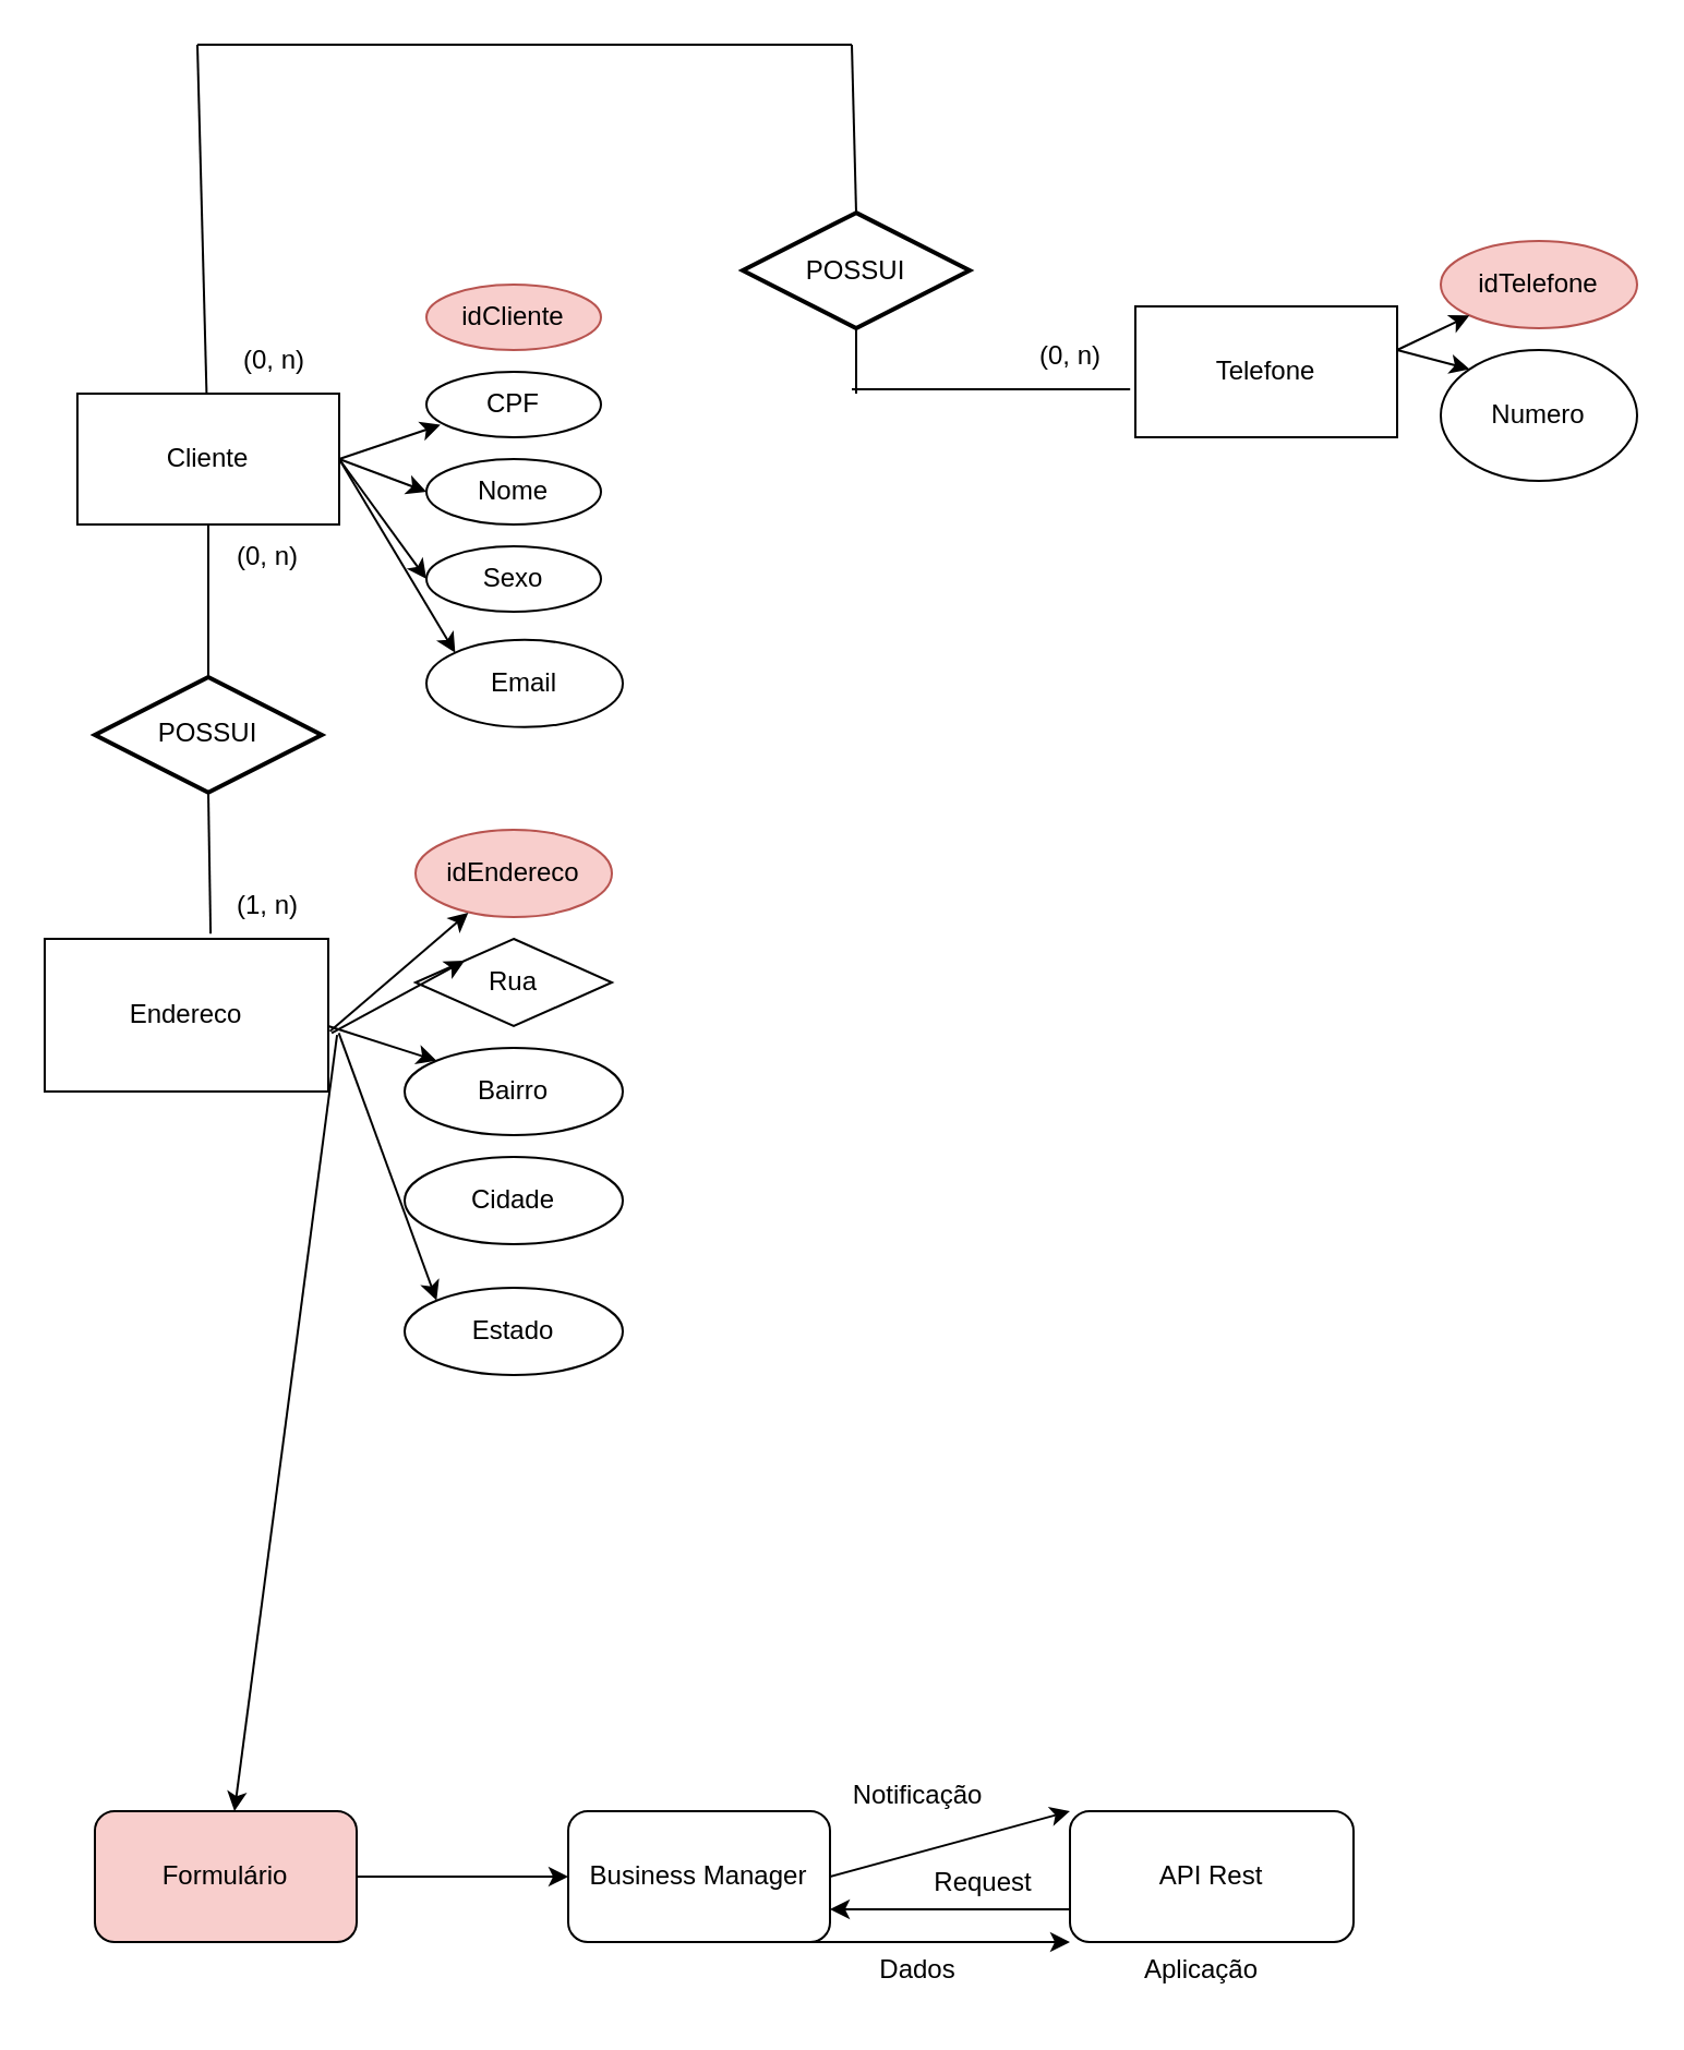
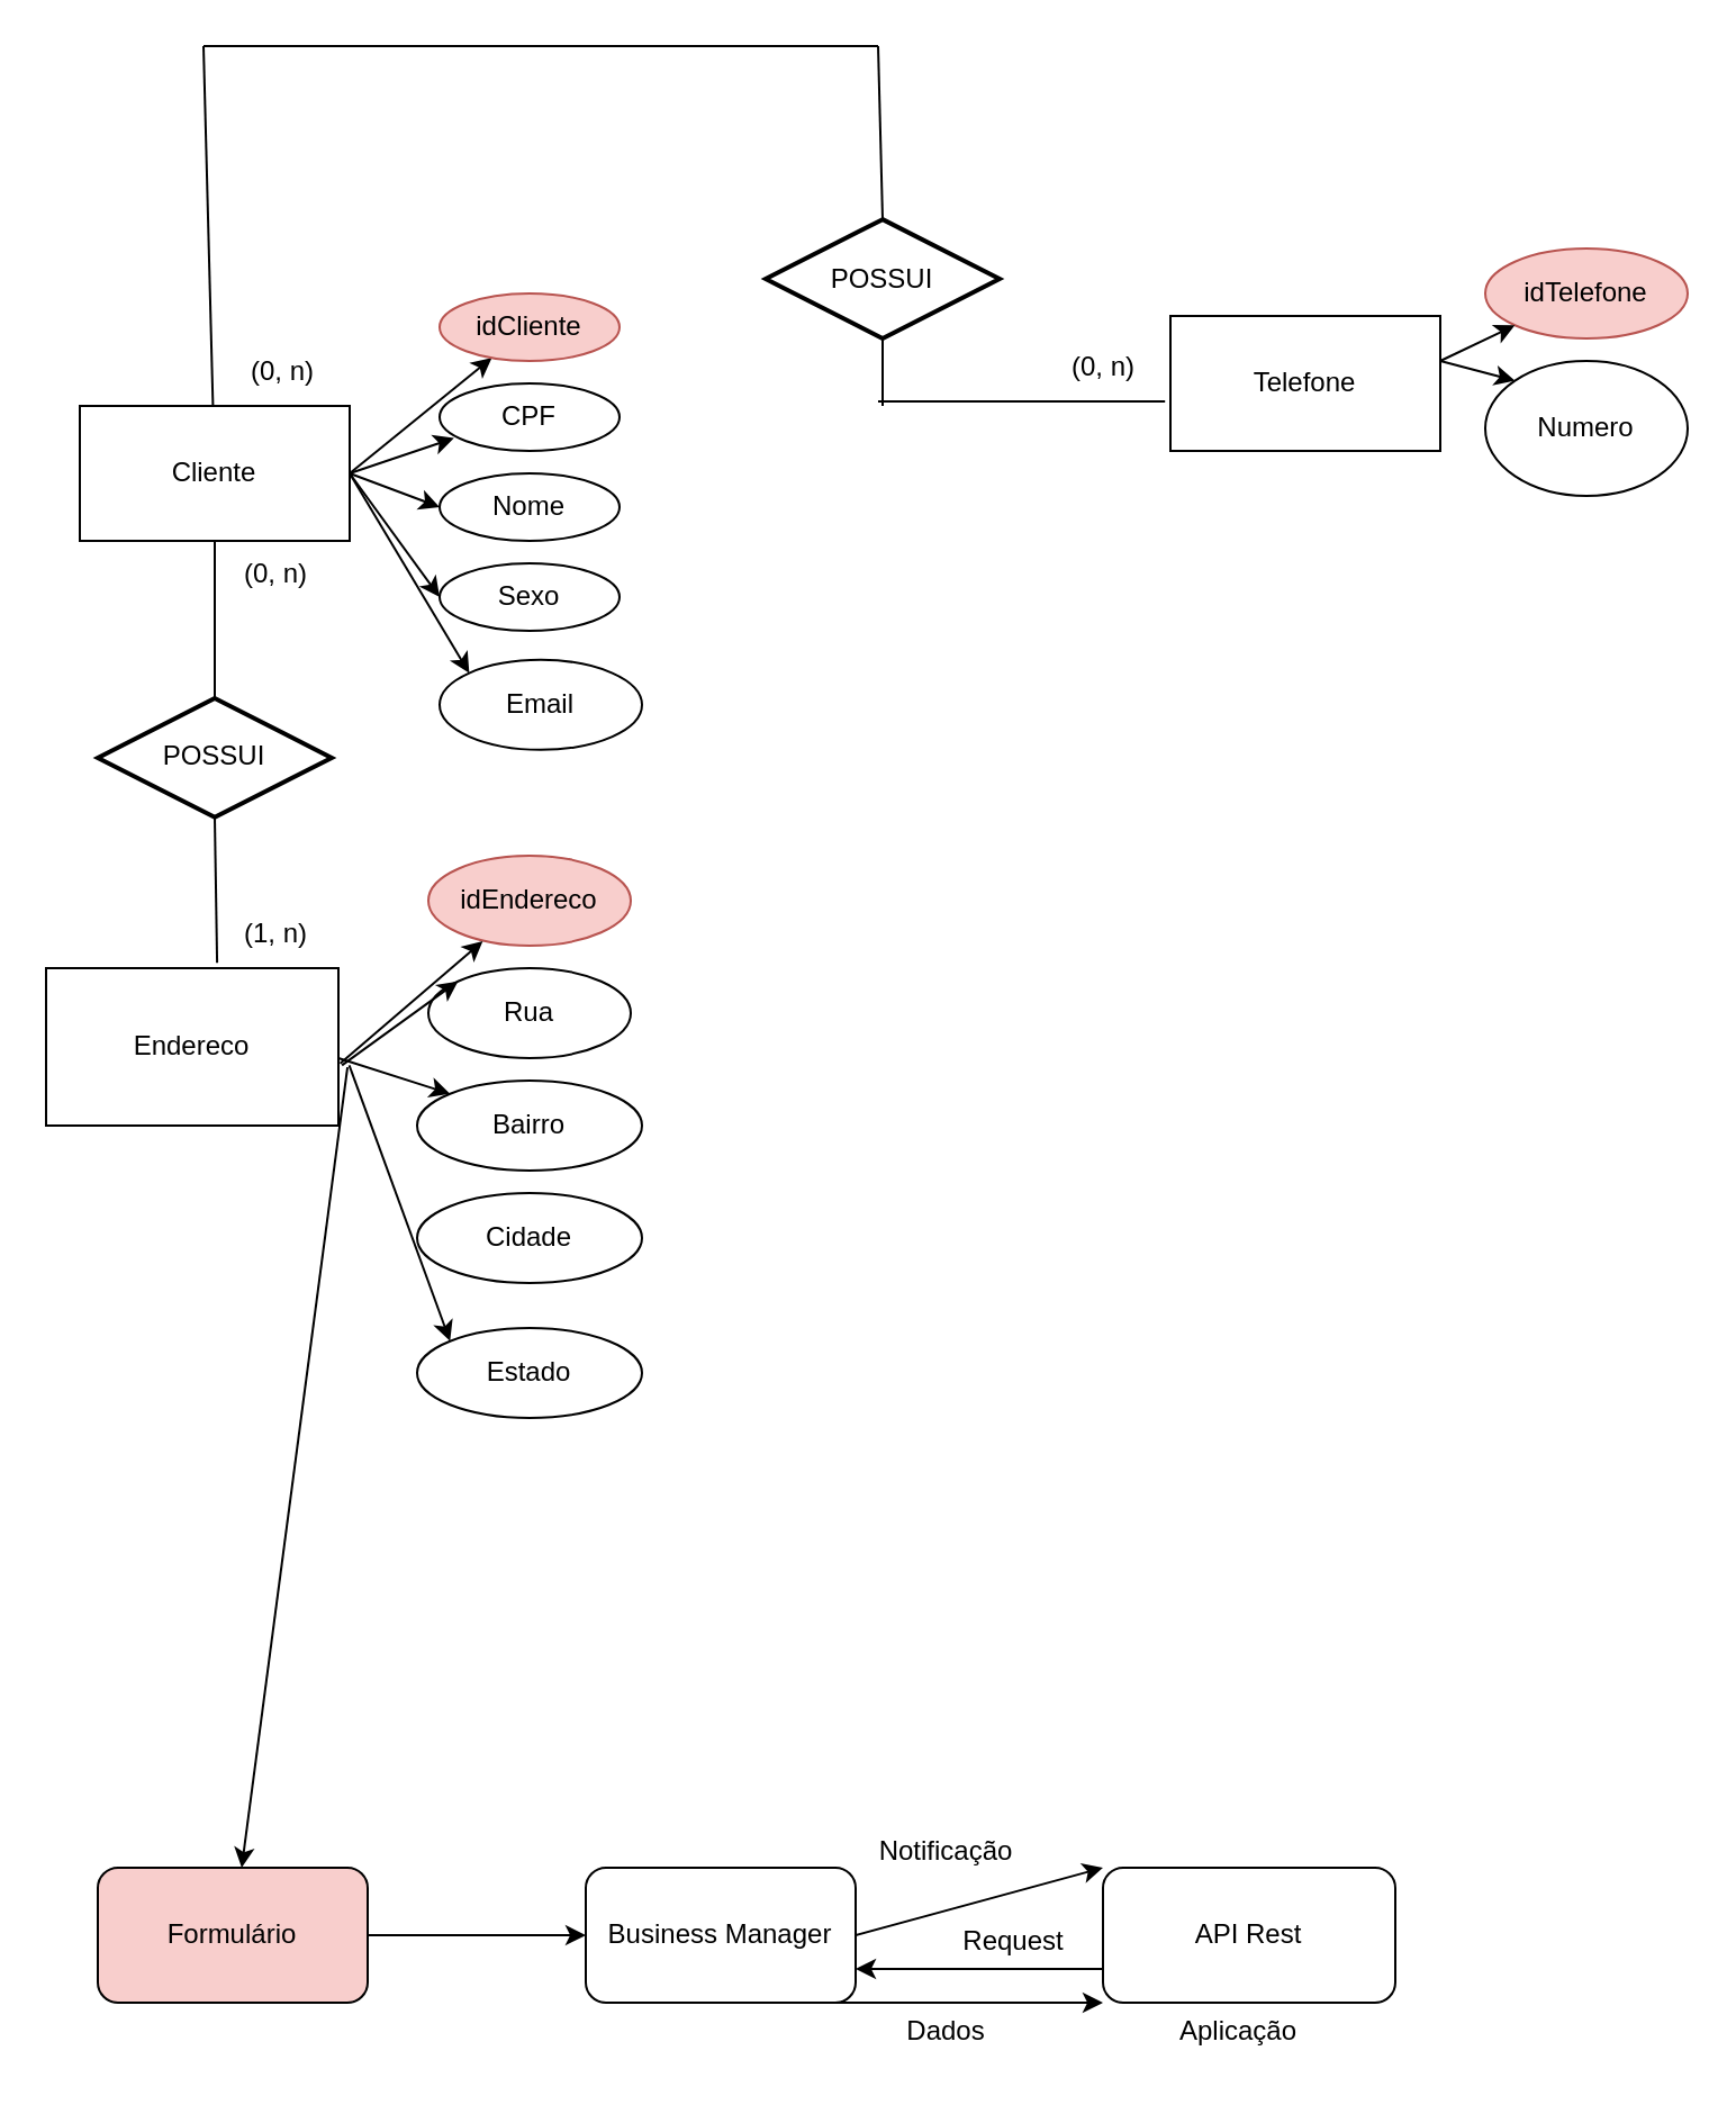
+ <mxCell id="3" value="" style="endArrow=classic;html=1;rounded=0;exitX=1;exitY=0.5;exitDx=0;exitDy=0;" edge="1" parent="1" source="2" target="4"><mxGeometry width="50" height="50" relative="1" as="geometry"><mxPoint x="155" y="200" as="sourcePoint" /><mxPoint x="225" y="170" as="targetPoint" /></mxGeometry></mxCell>
- <mxCell id="21" value="Rua" style="rhombus;whiteSpace=wrap;html=1;align=center;" vertex="1" parent="1"><mxGeometry x="190" y="430" width="90" height="40" as="geometry" /></mxCell>
+ <mxCell id="21" value="Rua" style="ellipse;whiteSpace=wrap;html=1;align=center;" vertex="1" parent="1"><mxGeometry x="190" y="430" width="90" height="40" as="geometry" /></mxCell>
